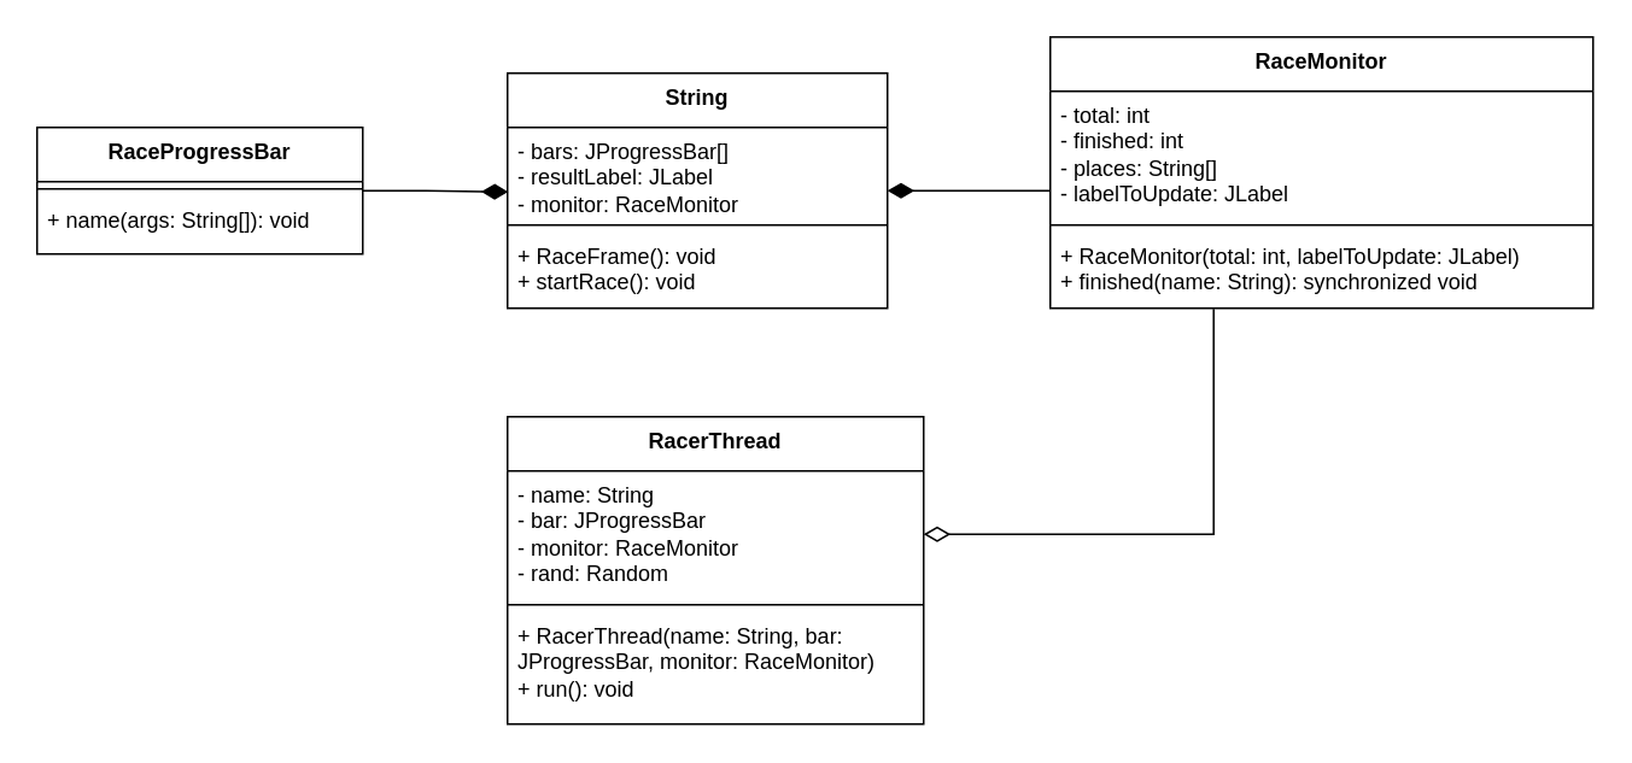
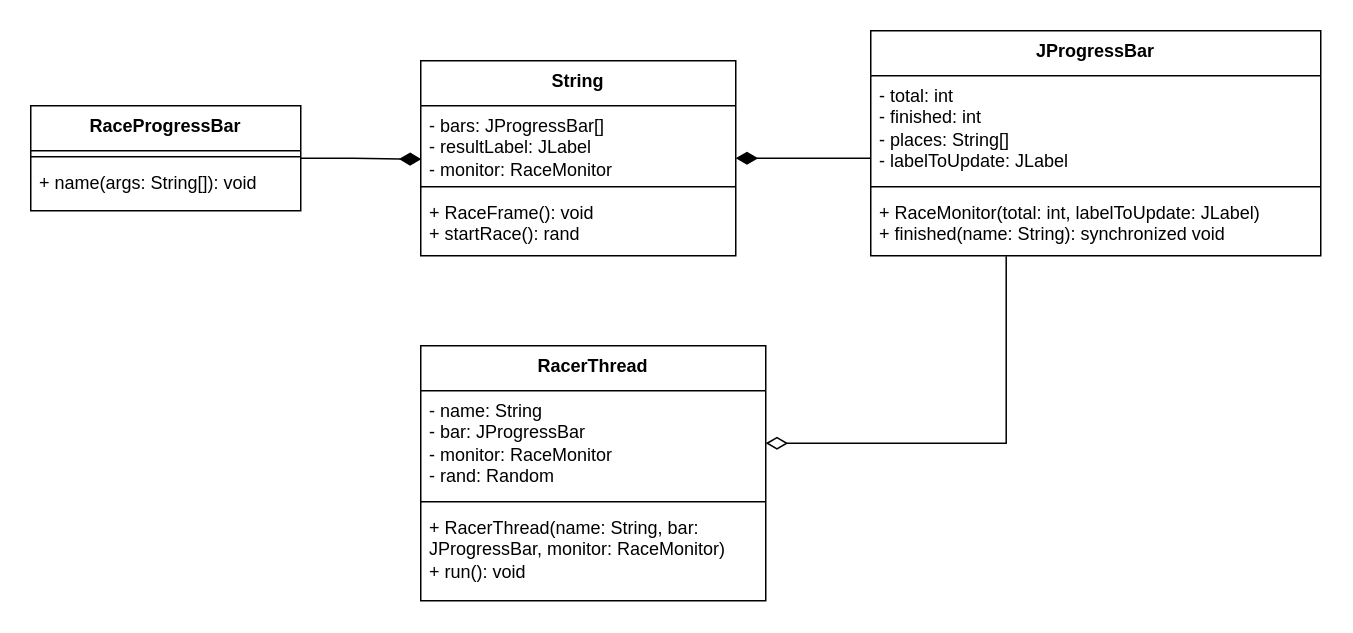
- <mxCell id="14" value="RaceMonitor" style="swimlane;fontStyle=1;align=center;verticalAlign=top;childLayout=stackLayout;horizontal=1;startSize=30;horizontalStack=0;resizeParent=1;resizeParentMax=0;resizeLast=0;collapsible=1;marginBottom=0;whiteSpace=wrap;html=1;" vertex="1" parent="1"><mxGeometry x="580" y="20" width="300" height="150" as="geometry" /></mxCell>
+ <mxCell id="14" value="JProgressBar" style="swimlane;fontStyle=1;align=center;verticalAlign=top;childLayout=stackLayout;horizontal=1;startSize=30;horizontalStack=0;resizeParent=1;resizeParentMax=0;resizeLast=0;collapsible=1;marginBottom=0;whiteSpace=wrap;html=1;" vertex="1" parent="1"><mxGeometry x="580" y="20" width="300" height="150" as="geometry" /></mxCell>
- <mxCell id="5" value="+ RaceFrame(): void&lt;div&gt;+ startRace(): void&lt;/div&gt;" style="text;strokeColor=none;fillColor=none;align=left;verticalAlign=top;spacingLeft=4;spacingRight=4;overflow=hidden;rotatable=0;points=[[0,0.5],[1,0.5]];portConstraint=eastwest;whiteSpace=wrap;html=1;" parent="2" vertex="1"><mxGeometry y="88" width="210" height="42" as="geometry" /></mxCell>
+ <mxCell id="5" value="+ RaceFrame(): void&lt;div&gt;+ startRace(): rand&lt;/div&gt;" style="text;strokeColor=none;fillColor=none;align=left;verticalAlign=top;spacingLeft=4;spacingRight=4;overflow=hidden;rotatable=0;points=[[0,0.5],[1,0.5]];portConstraint=eastwest;whiteSpace=wrap;html=1;" parent="2" vertex="1"><mxGeometry y="88" width="210" height="42" as="geometry" /></mxCell>
